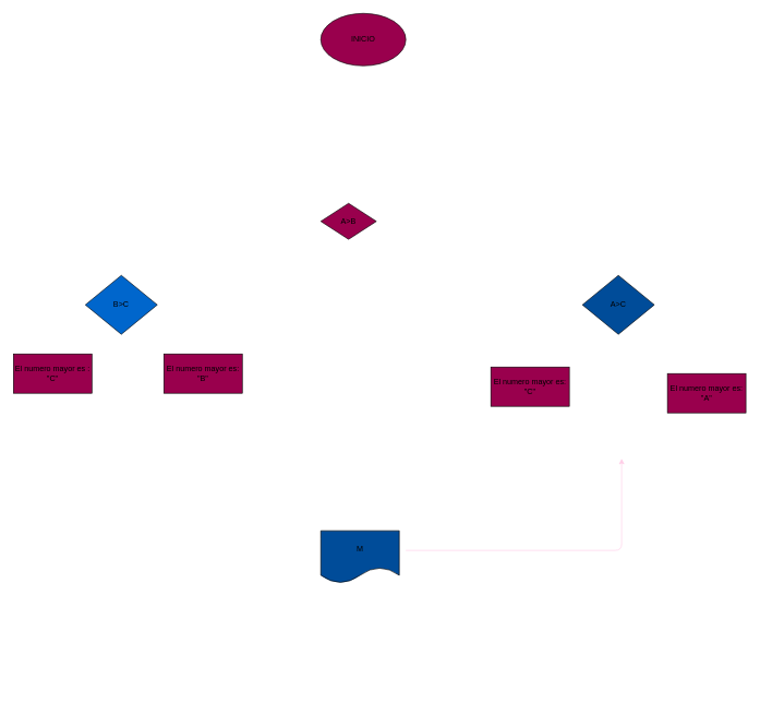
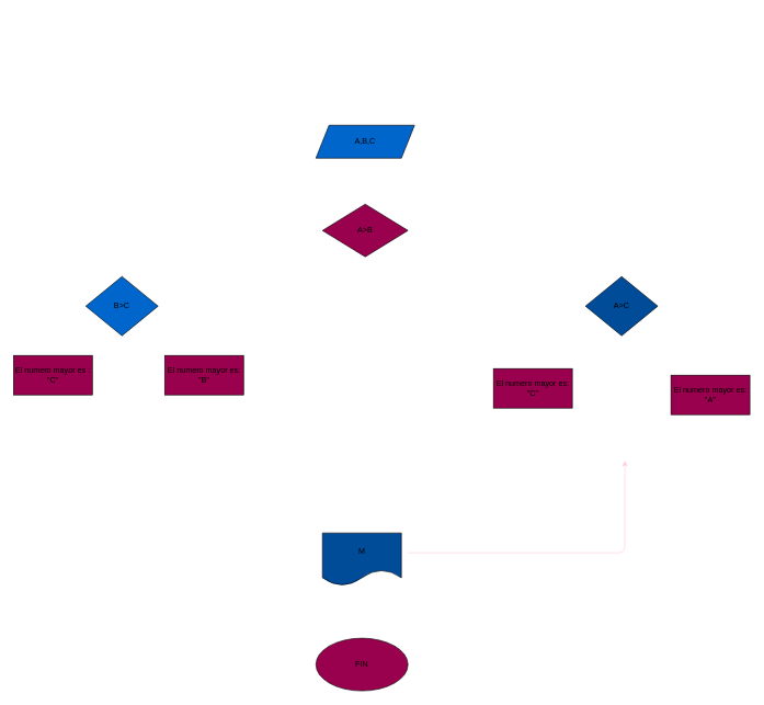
- <mxCell id="2" value="INICIO" style="ellipse;whiteSpace=wrap;html=1;fillColor=#99004D;" vertex="1" parent="1"><mxGeometry x="490" y="20" width="130" height="80" as="geometry" /></mxCell>
+ <mxCell id="3" value="A,B,C" style="shape=parallelogram;perimeter=parallelogramPerimeter;whiteSpace=wrap;html=1;fixedSize=1;fillColor=#0066CC;" vertex="1" parent="1"><mxGeometry x="480" y="190" width="150" height="50" as="geometry" /></mxCell>
- <mxCell id="5" value="A&amp;gt;B" style="rhombus;whiteSpace=wrap;html=1;fillColor=#99004D;" vertex="1" parent="1"><mxGeometry x="490" y="310" width="85" height="55" as="geometry" /></mxCell>
+ <mxCell id="5" value="A&amp;gt;B" style="rhombus;whiteSpace=wrap;html=1;fillColor=#99004D;" vertex="1" parent="1"><mxGeometry x="490" y="310" width="130" height="80" as="geometry" /></mxCell>
+ <mxCell id="24" value="FIN" style="ellipse;whiteSpace=wrap;html=1;fillColor=#99004D;" vertex="1" parent="1"><mxGeometry x="480" y="970" width="140" height="80" as="geometry" /></mxCell>
